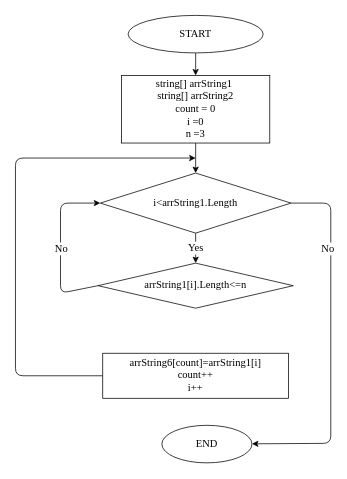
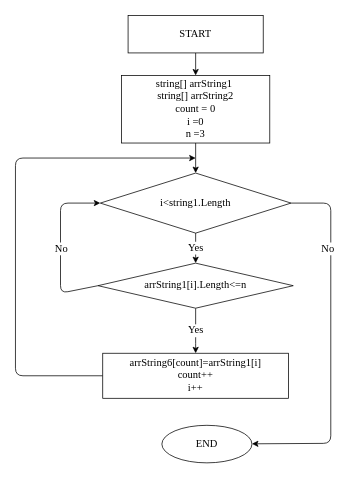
- <mxCell id="3" value="START" style="ellipse;whiteSpace=wrap;fontSize=14;fontFamily=Verdana;html=1;" parent="1" vertex="1"><mxGeometry x="170" y="20" width="180" height="50" as="geometry" /></mxCell>
+ <mxCell id="3" value="START" style="whiteSpace=wrap;fontSize=14;fontFamily=Verdana;html=1;rounded=0;" parent="1" vertex="1"><mxGeometry x="170" y="20" width="180" height="50" as="geometry" /></mxCell>
- <mxCell id="10" value="i&amp;lt;arrString1.Length" style="rhombus;whiteSpace=wrap;fontFamily=Verdana;fontSize=14;fontColor=default;html=1;" vertex="1" parent="1"><mxGeometry x="133" y="230" width="254" height="80" as="geometry" /></mxCell>
+ <mxCell id="10" value="i&amp;lt;string1.Length" style="rhombus;whiteSpace=wrap;fontFamily=Verdana;fontSize=14;fontColor=default;html=1;" vertex="1" parent="1"><mxGeometry x="133" y="230" width="254" height="80" as="geometry" /></mxCell>
+ <mxCell id="11" value="Yes" style="edgeStyle=none;html=1;fontFamily=Verdana;fontSize=14;fontColor=default;" edge="1" parent="1" source="14" target="16"><mxGeometry relative="1" as="geometry"><Array as="points"><mxPoint x="260" y="450" /></Array></mxGeometry></mxCell>
